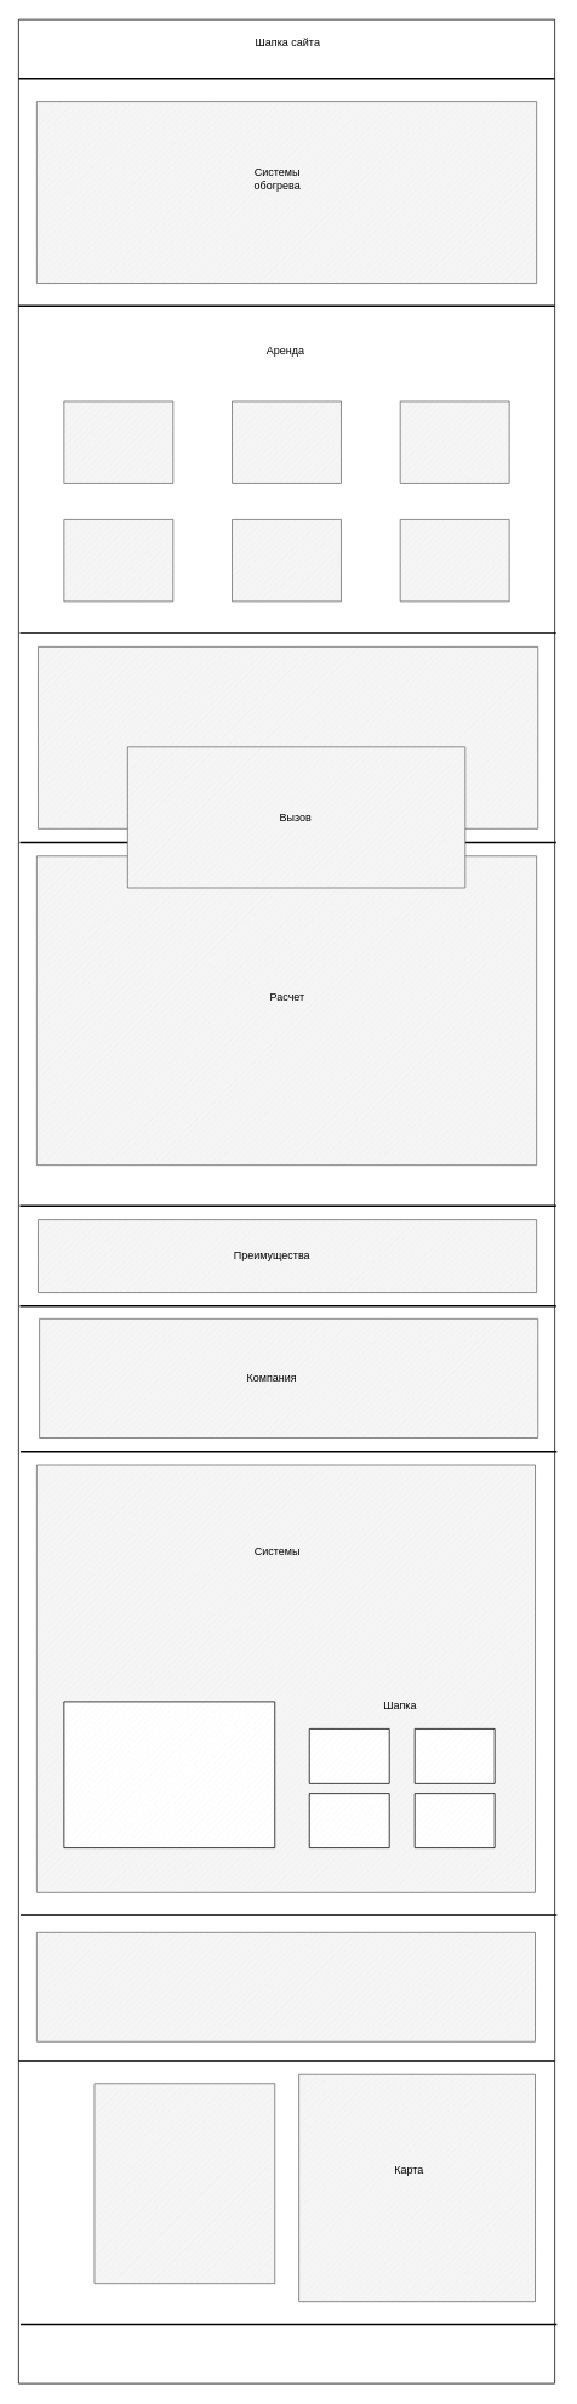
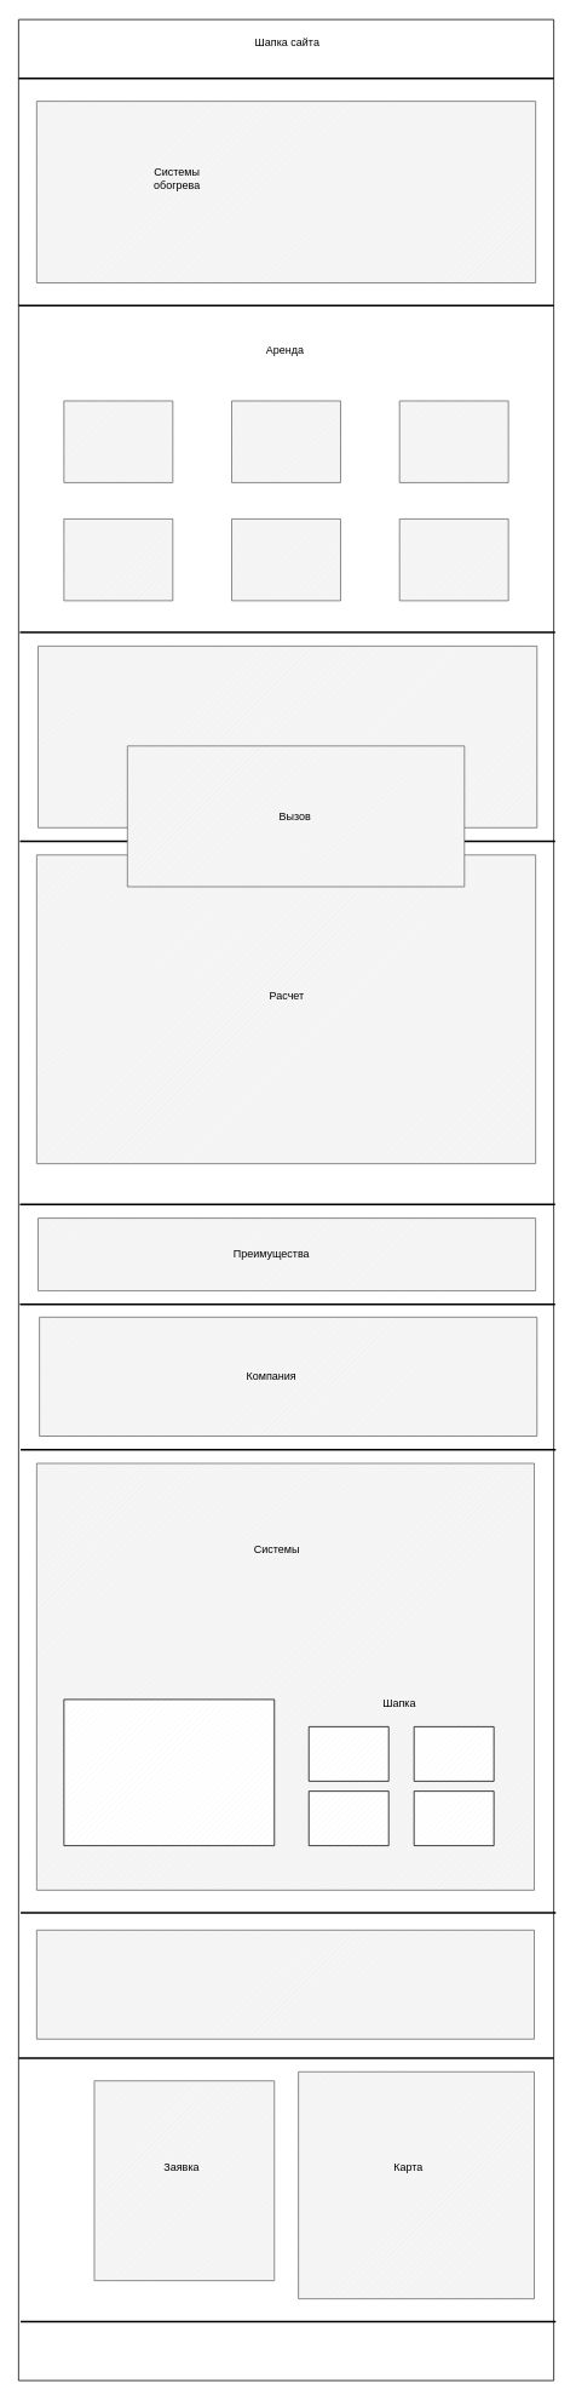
- <mxCell id="35" value="Системы обогрева" style="text;html=1;strokeColor=none;fillColor=none;align=center;verticalAlign=middle;whiteSpace=wrap;rounded=0;" parent="1" vertex="1"><mxGeometry x="275" y="180" width="60" height="30" as="geometry" /></mxCell>
+ <mxCell id="35" value="Системы обогрева" style="text;html=1;strokeColor=none;fillColor=none;align=center;verticalAlign=middle;whiteSpace=wrap;rounded=0;" parent="1" vertex="1"><mxGeometry x="165" y="180" width="60" height="30" as="geometry" /></mxCell>
+ <mxCell id="43" value="Заявка" style="text;html=1;strokeColor=none;fillColor=none;align=center;verticalAlign=middle;whiteSpace=wrap;rounded=0;" parent="1" vertex="1"><mxGeometry x="170" y="2370" width="60" height="30" as="geometry" /></mxCell>
